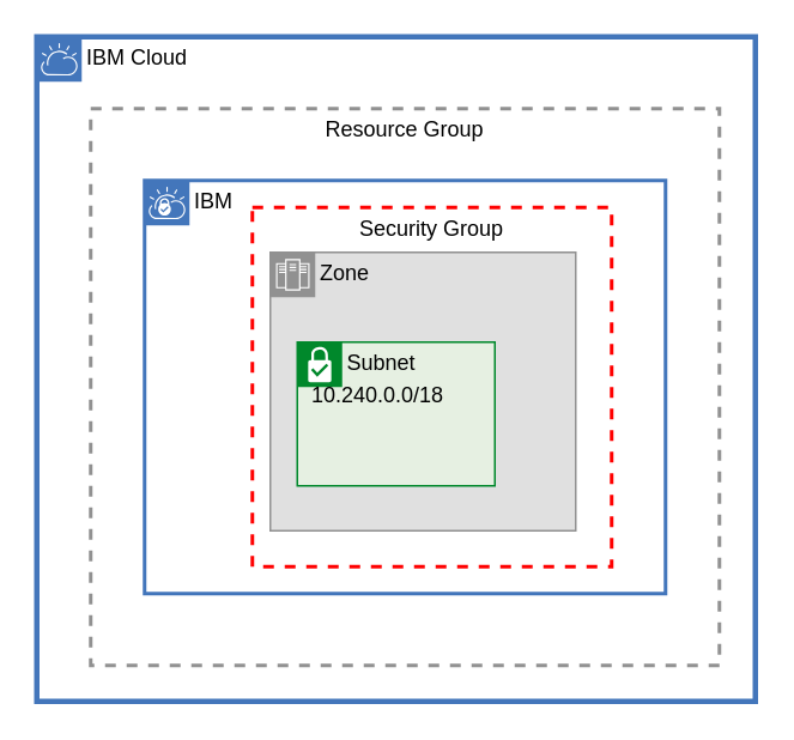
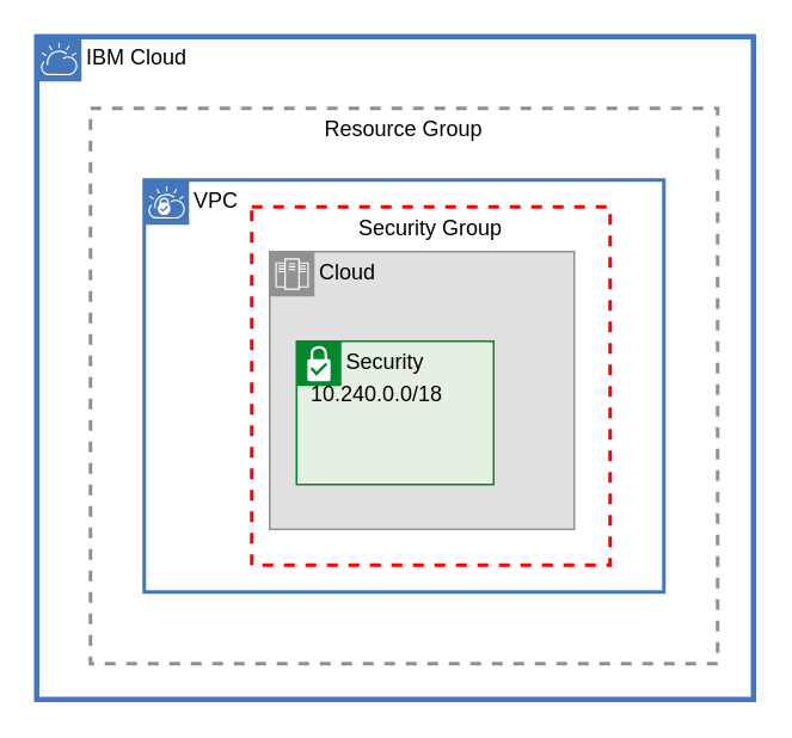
- <mxCell id="4" value="IBM" style="shape=mxgraph.ibm.box;prType=vpc;fontStyle=0;verticalAlign=top;align=left;spacingLeft=32;spacingTop=4;fillColor=none;rounded=0;whiteSpace=wrap;html=1;strokeColor=#4376BB;strokeWidth=2;dashed=0;container=1;spacing=-4;collapsible=0;expand=0;recursiveResize=0;" parent="3" vertex="1"><mxGeometry x="30" y="40" width="290" height="230" as="geometry" /></mxCell>
+ <mxCell id="4" value="VPC" style="shape=mxgraph.ibm.box;prType=vpc;fontStyle=0;verticalAlign=top;align=left;spacingLeft=32;spacingTop=4;fillColor=none;rounded=0;whiteSpace=wrap;html=1;strokeColor=#4376BB;strokeWidth=2;dashed=0;container=1;spacing=-4;collapsible=0;expand=0;recursiveResize=0;" parent="3" vertex="1"><mxGeometry x="30" y="40" width="290" height="230" as="geometry" /></mxCell>
- <mxCell id="6" value="Zone" style="shape=mxgraph.ibm.box;prType=zone;fontStyle=0;verticalAlign=top;align=left;spacingLeft=32;spacingTop=4;fillColor=#E0E0E0;rounded=0;whiteSpace=wrap;html=1;strokeColor=#919191;strokeWidth=1;dashed=0;container=1;spacing=-4;collapsible=0;expand=0;recursiveResize=0;" vertex="1" parent="5"><mxGeometry x="10" y="25" width="170" height="155" as="geometry" /></mxCell>
+ <mxCell id="6" value="Cloud" style="shape=mxgraph.ibm.box;prType=zone;fontStyle=0;verticalAlign=top;align=left;spacingLeft=32;spacingTop=4;fillColor=#E0E0E0;rounded=0;whiteSpace=wrap;html=1;strokeColor=#919191;strokeWidth=1;dashed=0;container=1;spacing=-4;collapsible=0;expand=0;recursiveResize=0;" vertex="1" parent="5"><mxGeometry x="10" y="25" width="170" height="155" as="geometry" /></mxCell>
- <mxCell id="7" value="Subnet" style="shape=mxgraph.ibm.box;prType=subnet;fontStyle=0;verticalAlign=top;align=left;spacingLeft=32;spacingTop=4;fillColor=#E6F0E2;rounded=0;whiteSpace=wrap;html=1;strokeColor=#00882B;strokeWidth=1;dashed=0;container=1;spacing=-4;collapsible=0;expand=0;recursiveResize=0;" vertex="1" parent="6"><mxGeometry x="15" y="50" width="110" height="80" as="geometry" /></mxCell>
+ <mxCell id="7" value="Security" style="shape=mxgraph.ibm.box;prType=subnet;fontStyle=0;verticalAlign=top;align=left;spacingLeft=32;spacingTop=4;fillColor=#E6F0E2;rounded=0;whiteSpace=wrap;html=1;strokeColor=#00882B;strokeWidth=1;dashed=0;container=1;spacing=-4;collapsible=0;expand=0;recursiveResize=0;" vertex="1" parent="6"><mxGeometry x="15" y="50" width="110" height="80" as="geometry" /></mxCell>
